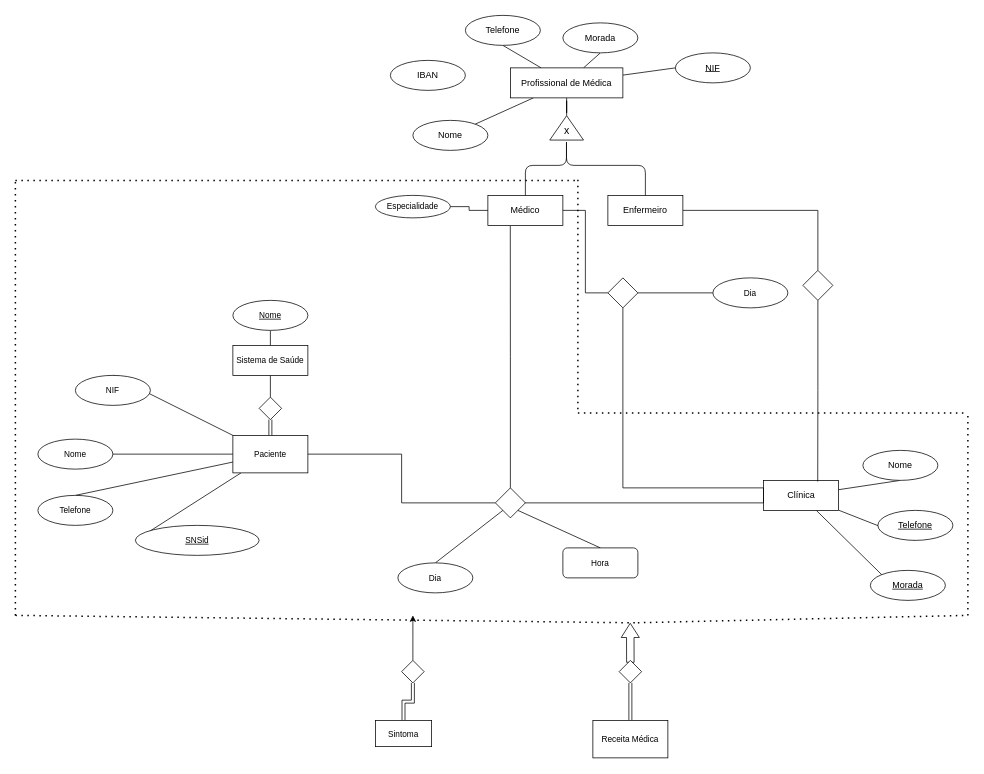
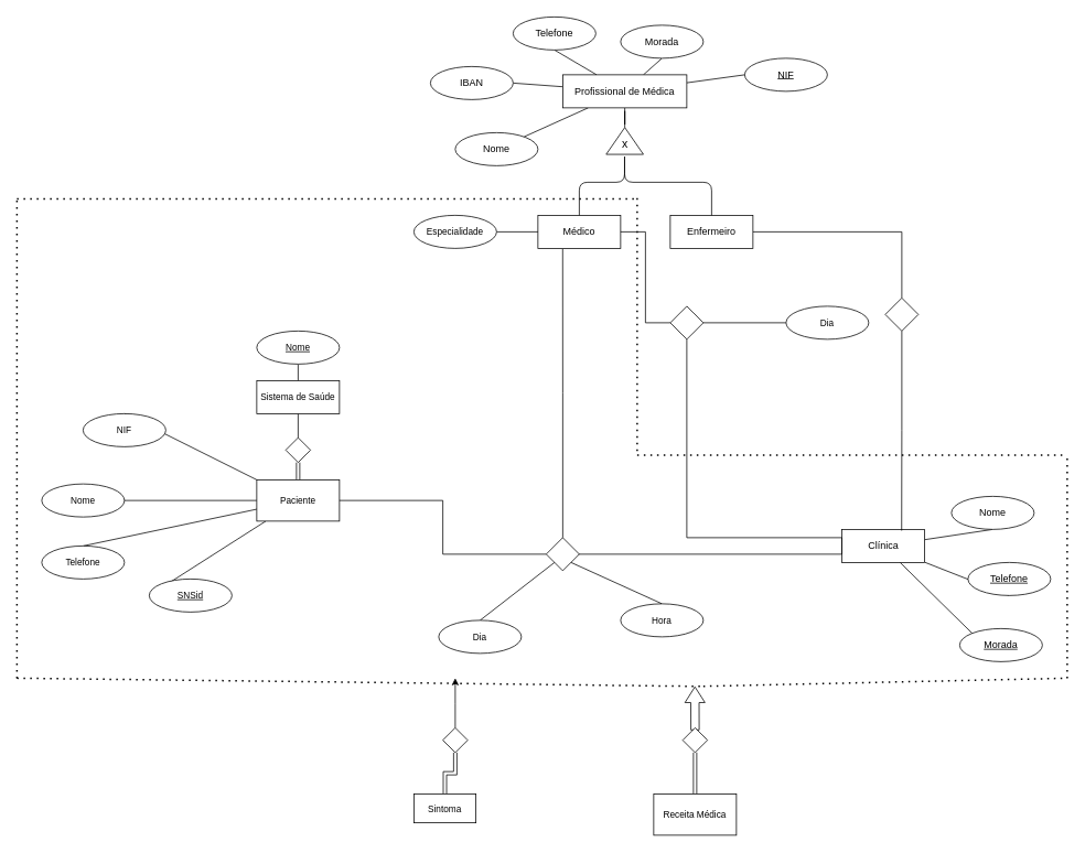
+ <mxCell id="11" style="rounded=0;orthogonalLoop=1;jettySize=auto;html=1;entryX=1;entryY=0.5;entryDx=0;entryDy=0;strokeColor=#000000;align=center;verticalAlign=middle;fontFamily=Helvetica;fontSize=11;fontColor=default;labelBackgroundColor=default;endArrow=none;endFill=0;fillColor=#e1d5e7;" edge="1" parent="1" source="16" target="19"><mxGeometry relative="1" as="geometry" /></mxCell>
- <mxCell id="43" value="Especialidade" style="ellipse;whiteSpace=wrap;html=1;align=center;fontFamily=Helvetica;fontSize=11;fontColor=default;labelBackgroundColor=default;" vertex="1" parent="1"><mxGeometry x="500" y="260" width="100" height="30" as="geometry" /></mxCell>
+ <mxCell id="43" value="Especialidade" style="ellipse;whiteSpace=wrap;html=1;align=center;fontFamily=Helvetica;fontSize=11;fontColor=default;labelBackgroundColor=default;" vertex="1" parent="1"><mxGeometry x="500" y="260" width="100" height="40" as="geometry" /></mxCell>
- <mxCell id="40" value="SNSid" style="ellipse;whiteSpace=wrap;html=1;align=center;fontStyle=4;fontFamily=Helvetica;fontSize=11;fontColor=default;labelBackgroundColor=default;" vertex="1" parent="1"><mxGeometry x="180" y="700" width="165" height="40" as="geometry" /></mxCell>
+ <mxCell id="40" value="SNSid" style="ellipse;whiteSpace=wrap;html=1;align=center;fontStyle=4;fontFamily=Helvetica;fontSize=11;fontColor=default;labelBackgroundColor=default;" vertex="1" parent="1"><mxGeometry x="180" y="700" width="100" height="40" as="geometry" /></mxCell>
- <mxCell id="61" value="Hora" style="whiteSpace=wrap;html=1;align=center;fontFamily=Helvetica;fontSize=11;fontColor=default;labelBackgroundColor=default;rounded=1;" vertex="1" parent="1"><mxGeometry x="750" y="730" width="100" height="40" as="geometry" /></mxCell>
+ <mxCell id="61" value="Hora" style="ellipse;whiteSpace=wrap;html=1;align=center;fontFamily=Helvetica;fontSize=11;fontColor=default;labelBackgroundColor=default;" vertex="1" parent="1"><mxGeometry x="750" y="730" width="100" height="40" as="geometry" /></mxCell>
